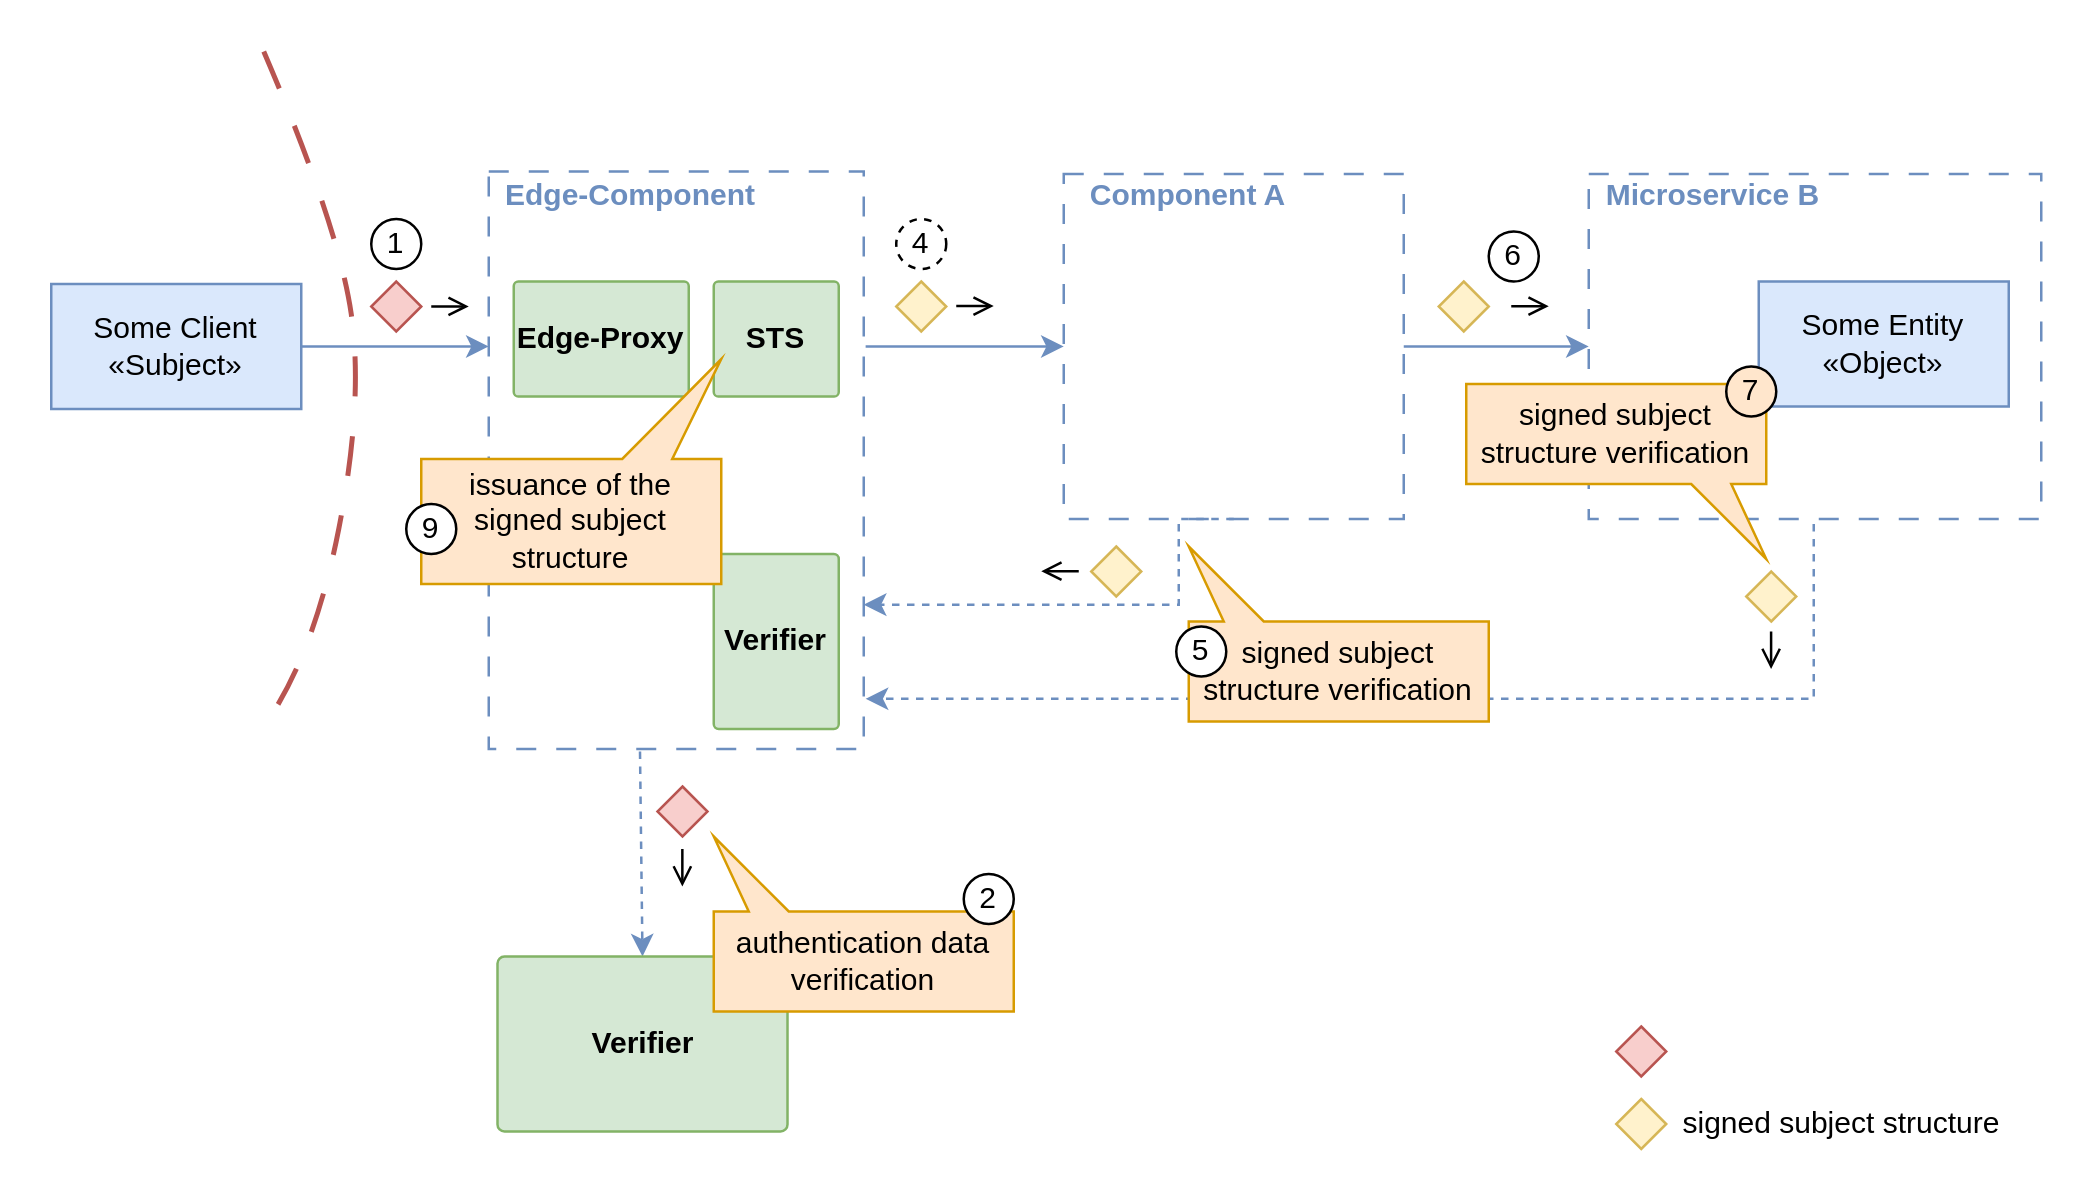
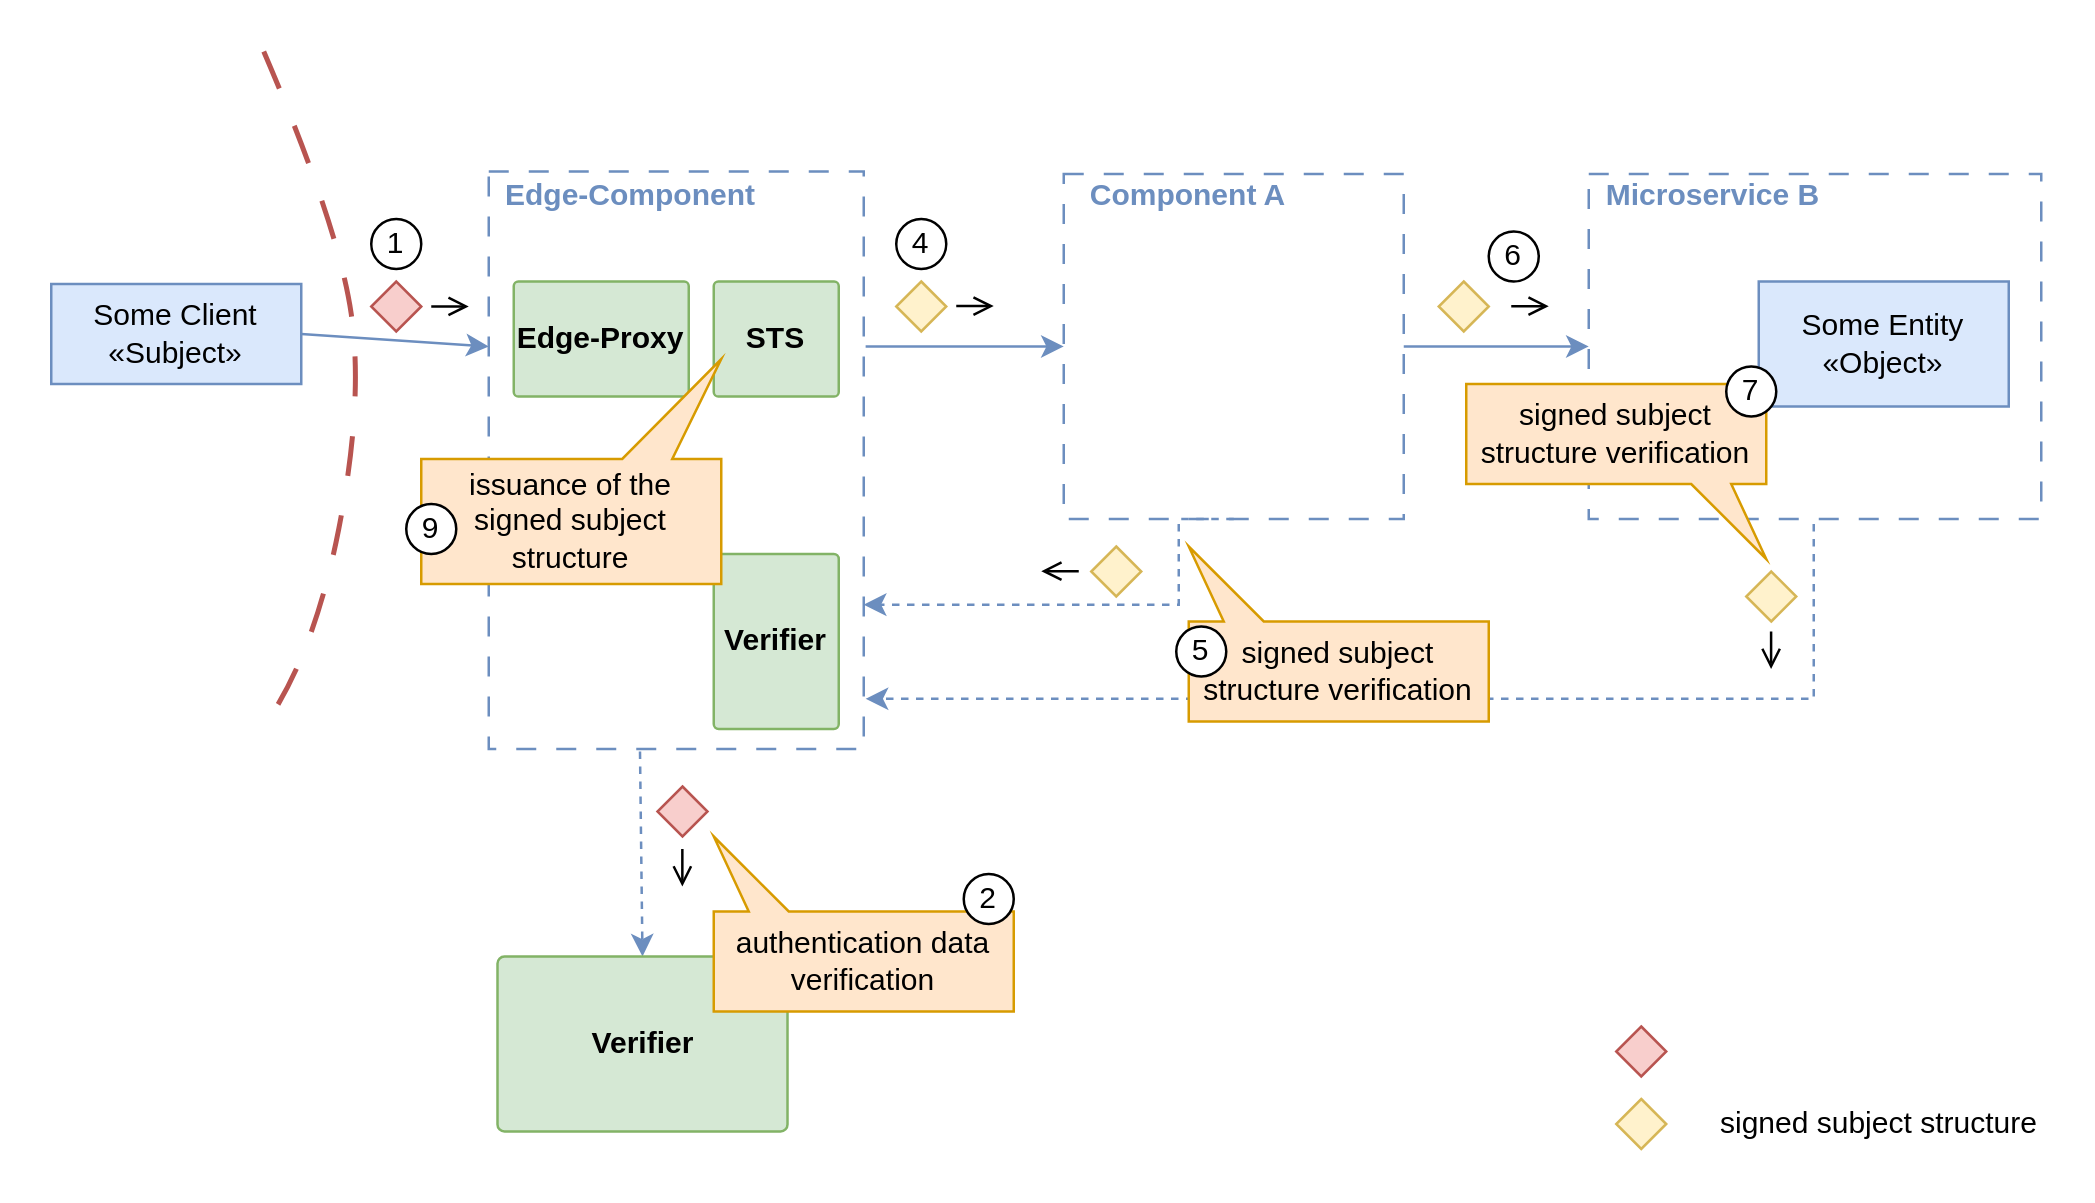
- <mxCell id="30" value="4" style="ellipse;whiteSpace=wrap;html=1;aspect=fixed;dashed=1;" parent="1" vertex="1"><mxGeometry x="358" y="87" width="20" height="20" as="geometry" /></mxCell>
+ <mxCell id="30" value="4" style="ellipse;whiteSpace=wrap;html=1;aspect=fixed;" parent="1" vertex="1"><mxGeometry x="358" y="87" width="20" height="20" as="geometry" /></mxCell>
- <mxCell id="16" value="Some Client&lt;br&gt;«Subject»" style="rounded=0;whiteSpace=wrap;html=1;fillColor=#dae8fc;strokeColor=#6c8ebf;" parent="1" vertex="1"><mxGeometry x="20" y="113" width="100" height="50" as="geometry" /></mxCell>
+ <mxCell id="16" value="Some Client&lt;br&gt;«Subject»" style="rounded=0;whiteSpace=wrap;html=1;fillColor=#dae8fc;strokeColor=#6c8ebf;" parent="1" vertex="1"><mxGeometry x="20" y="113" width="100" height="40" as="geometry" /></mxCell>
- <mxCell id="33" value="7" style="ellipse;whiteSpace=wrap;html=1;aspect=fixed;fillColor=#ffe6cc;" parent="1" vertex="1"><mxGeometry x="690" y="146" width="20" height="20" as="geometry" /></mxCell>
+ <mxCell id="33" value="7" style="ellipse;whiteSpace=wrap;html=1;aspect=fixed;" parent="1" vertex="1"><mxGeometry x="690" y="146" width="20" height="20" as="geometry" /></mxCell>
- <mxCell id="17" value="signed subject structure" style="text;html=1;align=left;verticalAlign=middle;whiteSpace=wrap;rounded=0;" parent="1" vertex="1"><mxGeometry x="671" y="439" width="145" height="20" as="geometry" /></mxCell>
+ <mxCell id="17" value="signed subject structure" style="text;html=1;align=left;verticalAlign=middle;whiteSpace=wrap;rounded=0;" parent="1" vertex="1"><mxGeometry x="686" y="439" width="145" height="20" as="geometry" /></mxCell>
